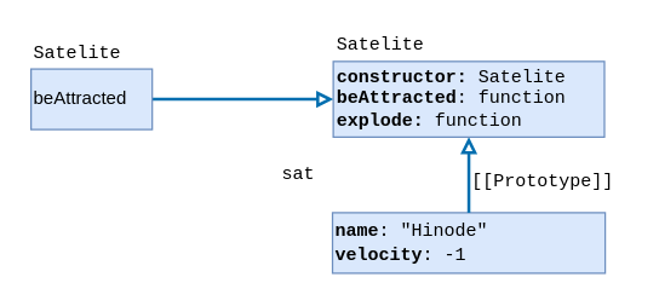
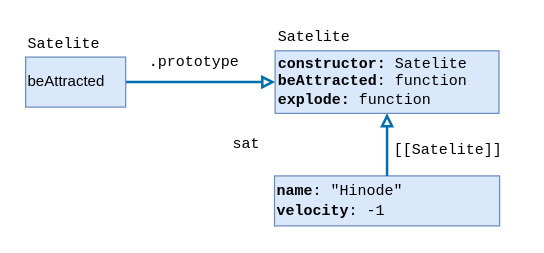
+ <mxCell id="11" value=".prototype" style="text;html=1;strokeColor=none;fillColor=none;align=center;verticalAlign=middle;whiteSpace=wrap;rounded=0;fontFamily=Courier New;" vertex="1" parent="1"><mxGeometry x="100" y="40" width="110" height="20" as="geometry" /></mxCell>
- <mxCell id="5" value="[[Prototype]]" style="text;html=1;strokeColor=none;fillColor=none;align=center;verticalAlign=middle;whiteSpace=wrap;rounded=0;fontFamily=Courier New;" parent="1" vertex="1"><mxGeometry x="303" y="110" width="110" height="20" as="geometry" /></mxCell>
+ <mxCell id="5" value="[[Satelite]]" style="text;html=1;strokeColor=none;fillColor=none;align=center;verticalAlign=middle;whiteSpace=wrap;rounded=0;fontFamily=Courier New;" parent="1" vertex="1"><mxGeometry x="303" y="110" width="110" height="20" as="geometry" /></mxCell>
